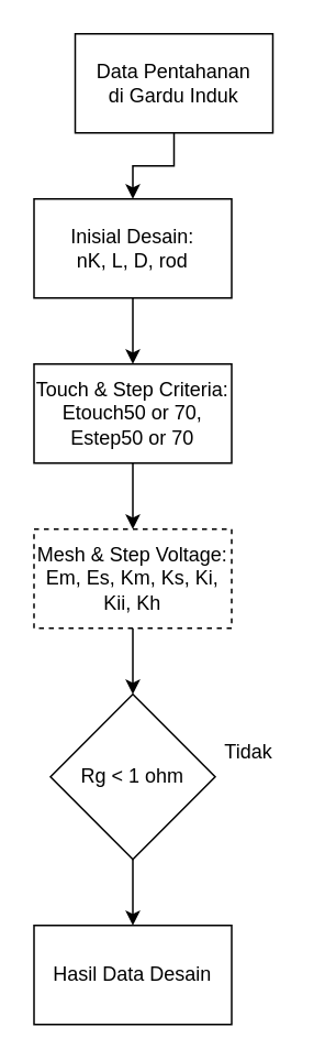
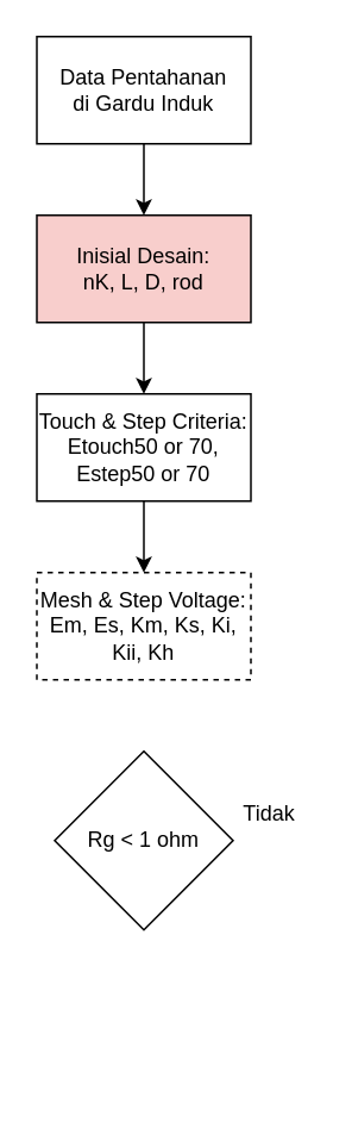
- <mxCell id="3" value="Data Pentahanan&lt;br&gt;di Gardu Induk" style="rounded=0;whiteSpace=wrap;html=1;" vertex="1" parent="1"><mxGeometry x="45" y="20" width="120" height="60" as="geometry" /></mxCell>
+ <mxCell id="3" value="Data Pentahanan&lt;br&gt;di Gardu Induk" style="rounded=0;whiteSpace=wrap;html=1;" vertex="1" parent="1"><mxGeometry x="20" y="20" width="120" height="60" as="geometry" /></mxCell>
- <mxCell id="5" value="Inisial Desain:&lt;br&gt;nK, L, D, rod" style="rounded=0;whiteSpace=wrap;html=1;spacing=2;spacingTop=0;" vertex="1" parent="1"><mxGeometry x="20" y="120" width="120" height="60" as="geometry" /></mxCell>
+ <mxCell id="5" value="Inisial Desain:&lt;br&gt;nK, L, D, rod" style="rounded=0;whiteSpace=wrap;html=1;spacing=2;spacingTop=0;fillColor=#f8cecc;" vertex="1" parent="1"><mxGeometry x="20" y="120" width="120" height="60" as="geometry" /></mxCell>
- <mxCell id="11" style="edgeStyle=orthogonalEdgeStyle;rounded=0;orthogonalLoop=1;jettySize=auto;html=1;entryX=0.5;entryY=0;entryDx=0;entryDy=0;entryPerimeter=0;" edge="1" parent="1" source="10" target="7"><mxGeometry relative="1" as="geometry" /></mxCell>
- <mxCell id="6" style="edgeStyle=orthogonalEdgeStyle;rounded=0;orthogonalLoop=1;jettySize=auto;html=1;entryX=0.5;entryY=0;entryDx=0;entryDy=0;" edge="1" parent="1" source="7" target="12"><mxGeometry relative="1" as="geometry" /></mxCell>
- <mxCell id="12" value="Hasil Data Desain" style="rounded=0;whiteSpace=wrap;html=1;spacing=2;spacingTop=0;" vertex="1" parent="1"><mxGeometry x="20" y="560" width="120" height="60" as="geometry" /></mxCell>
